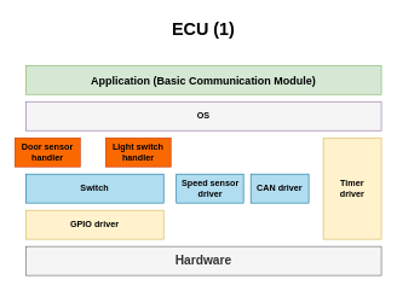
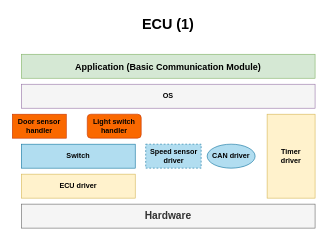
- <mxCell id="6" value="Light switch handler" style="rounded=0;whiteSpace=wrap;html=1;fillColor=#fa6800;strokeColor=#C73500;fontStyle=1;fontColor=#000000;" parent="1" vertex="1"><mxGeometry x="145" y="190" width="90" height="40" as="geometry" /></mxCell>
+ <mxCell id="6" value="Light switch handler" style="whiteSpace=wrap;html=1;fillColor=#fa6800;strokeColor=#C73500;fontStyle=1;fontColor=#000000;rounded=1;" parent="1" vertex="1"><mxGeometry x="145" y="190" width="90" height="40" as="geometry" /></mxCell>
- <mxCell id="7" value="Speed sensor driver" style="rounded=0;whiteSpace=wrap;html=1;fillColor=#b1ddf0;strokeColor=#10739e;fontStyle=1" parent="1" vertex="1"><mxGeometry x="242.5" y="240" width="92.5" height="40" as="geometry" /></mxCell>
+ <mxCell id="7" value="Speed sensor driver" style="rounded=0;whiteSpace=wrap;html=1;fillColor=#b1ddf0;strokeColor=#10739e;fontStyle=1;dashed=1;" parent="1" vertex="1"><mxGeometry x="242.5" y="240" width="92.5" height="40" as="geometry" /></mxCell>
- <mxCell id="11" value="CAN driver" style="rounded=0;whiteSpace=wrap;html=1;fillColor=#b1ddf0;strokeColor=#10739e;fontStyle=1" parent="1" vertex="1"><mxGeometry x="345" y="240" width="80" height="40" as="geometry" /></mxCell>
+ <mxCell id="11" value="CAN driver" style="ellipse;whiteSpace=wrap;html=1;fillColor=#b1ddf0;strokeColor=#10739e;fontStyle=1;" parent="1" vertex="1"><mxGeometry x="345" y="240" width="80" height="40" as="geometry" /></mxCell>
- <mxCell id="3" value="GPIO driver" style="rounded=0;whiteSpace=wrap;html=1;fillColor=#fff2cc;strokeColor=#d6b656;fontStyle=1" parent="1" vertex="1"><mxGeometry x="35" y="290" width="190" height="40" as="geometry" /></mxCell>
+ <mxCell id="3" value="ECU driver" style="rounded=0;whiteSpace=wrap;html=1;fillColor=#fff2cc;strokeColor=#d6b656;fontStyle=1" parent="1" vertex="1"><mxGeometry x="35" y="290" width="190" height="40" as="geometry" /></mxCell>
